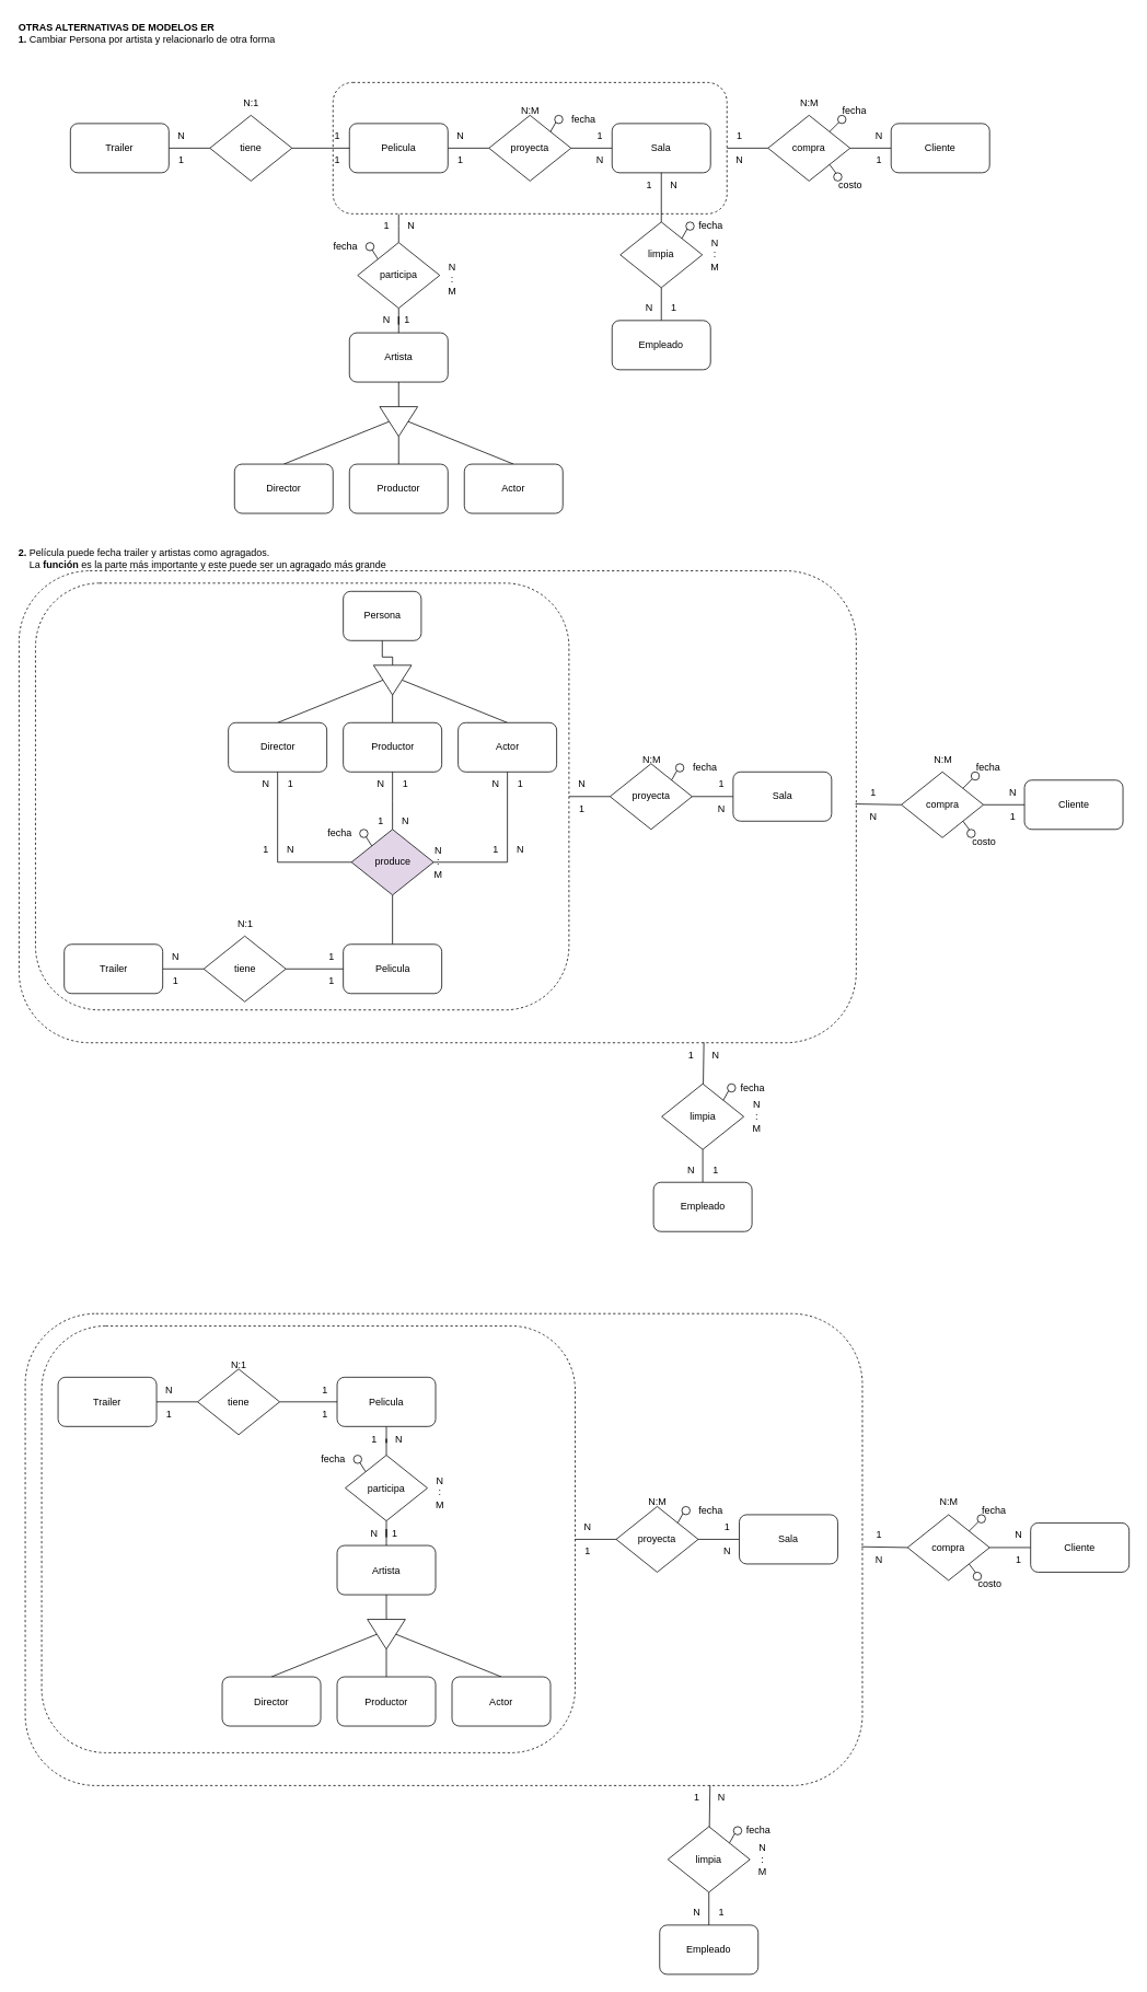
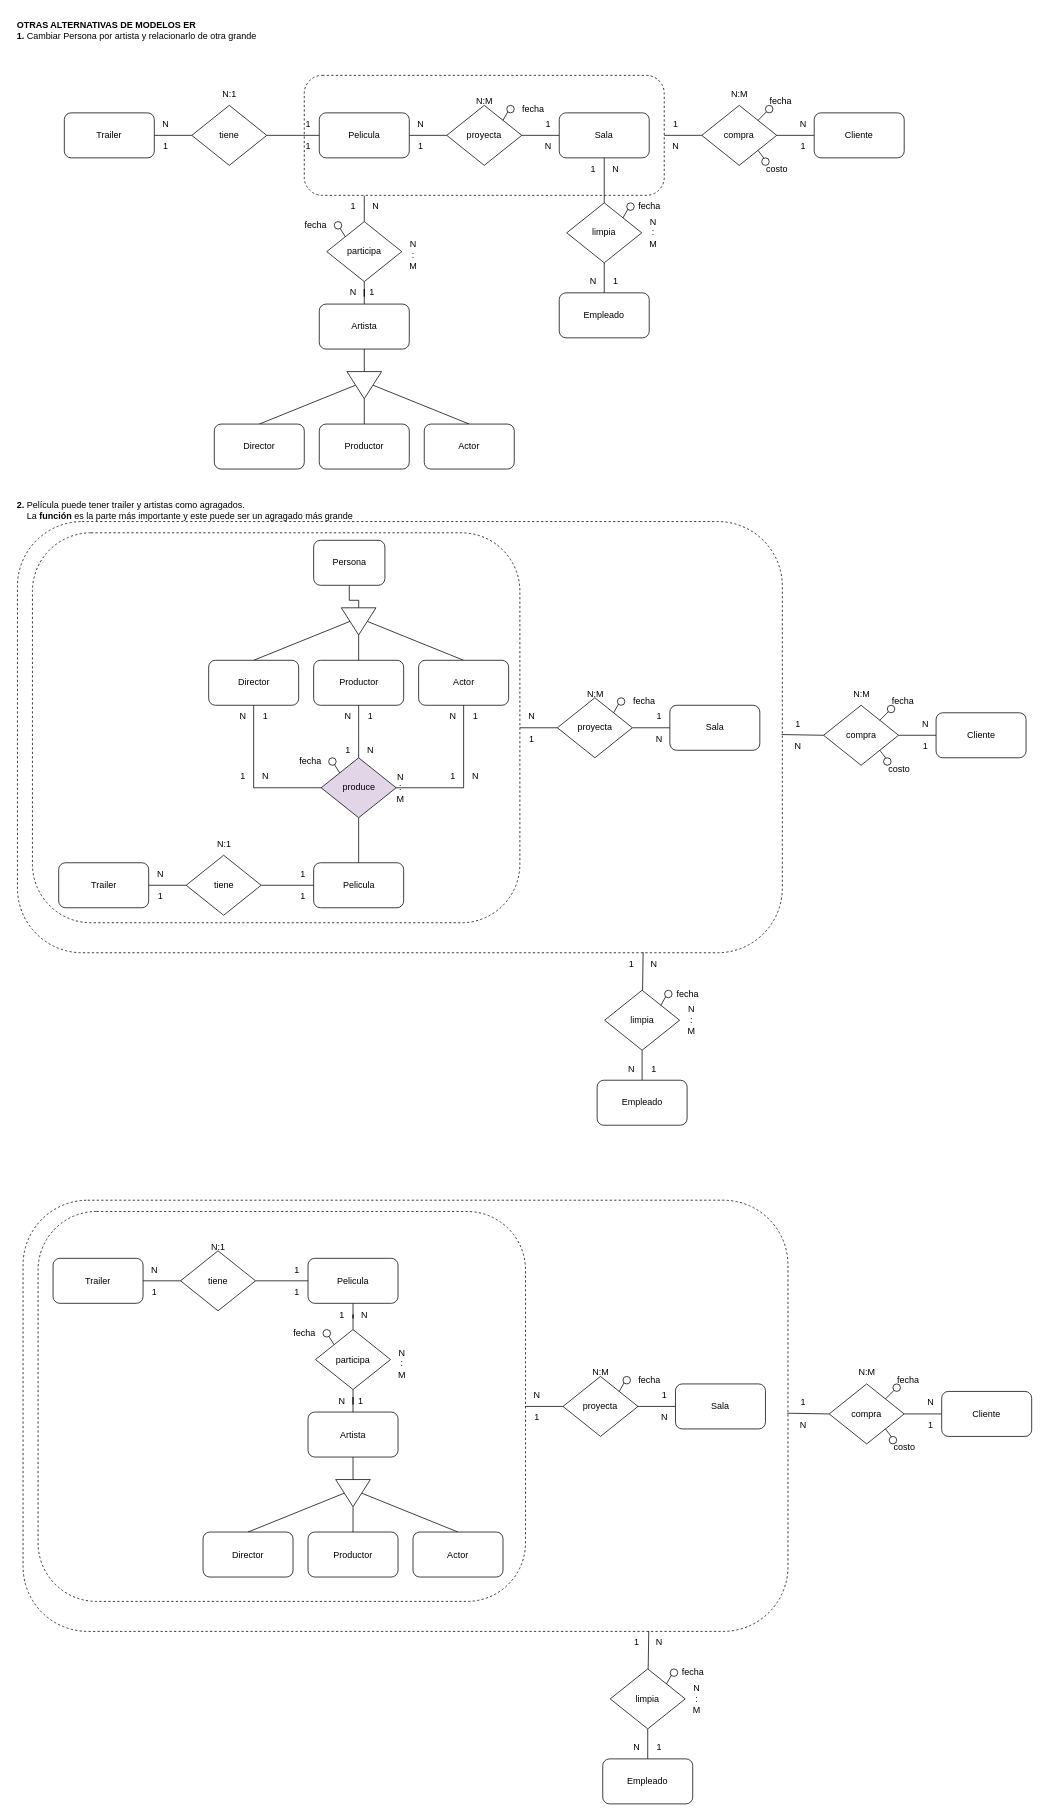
- <mxCell id="226" value="&lt;div&gt;&lt;b&gt;OTRAS ALTERNATIVAS DE MODELOS ER&lt;br&gt;&lt;/b&gt;&lt;/div&gt;&lt;div&gt;&lt;b&gt;1.&lt;/b&gt; Cambiar Persona por artista y relacionarlo de otra forma &lt;br&gt;&lt;/div&gt;" style="text;html=1;align=left;verticalAlign=middle;resizable=0;points=[];autosize=1;strokeColor=none;fillColor=none;" parent="1" vertex="1"><mxGeometry x="20" y="20" width="340" height="40" as="geometry" /></mxCell>
+ <mxCell id="226" value="&lt;div&gt;&lt;b&gt;OTRAS ALTERNATIVAS DE MODELOS ER&lt;br&gt;&lt;/b&gt;&lt;/div&gt;&lt;div&gt;&lt;b&gt;1.&lt;/b&gt; Cambiar Persona por artista y relacionarlo de otra grande &lt;br&gt;&lt;/div&gt;" style="text;html=1;align=left;verticalAlign=middle;resizable=0;points=[];autosize=1;strokeColor=none;fillColor=none;" parent="1" vertex="1"><mxGeometry x="20" y="20" width="340" height="40" as="geometry" /></mxCell>
- <mxCell id="227" value="&lt;div&gt;&lt;b&gt;2.&lt;/b&gt; Película puede fecha trailer y artistas como agragados.&lt;/div&gt;&lt;div&gt;&amp;nbsp;&amp;nbsp;&amp;nbsp; La &lt;b&gt;función&lt;/b&gt; es la parte más importante y este puede ser un agragado más grande&lt;br&gt;&lt;/div&gt;" style="text;html=1;align=left;verticalAlign=middle;resizable=0;points=[];autosize=1;strokeColor=none;fillColor=none;" parent="1" vertex="1"><mxGeometry x="20" y="660" width="470" height="40" as="geometry" /></mxCell>
+ <mxCell id="227" value="&lt;div&gt;&lt;b&gt;2.&lt;/b&gt; Película puede tener trailer y artistas como agragados.&lt;/div&gt;&lt;div&gt;&amp;nbsp;&amp;nbsp;&amp;nbsp; La &lt;b&gt;función&lt;/b&gt; es la parte más importante y este puede ser un agragado más grande&lt;br&gt;&lt;/div&gt;" style="text;html=1;align=left;verticalAlign=middle;resizable=0;points=[];autosize=1;strokeColor=none;fillColor=none;" parent="1" vertex="1"><mxGeometry x="20" y="660" width="470" height="40" as="geometry" /></mxCell>
